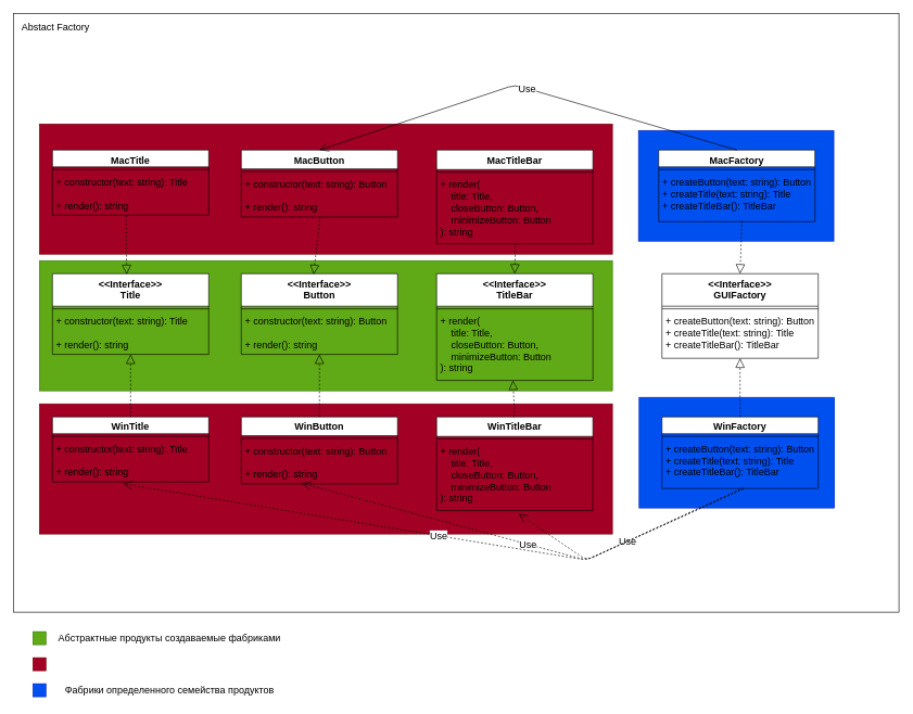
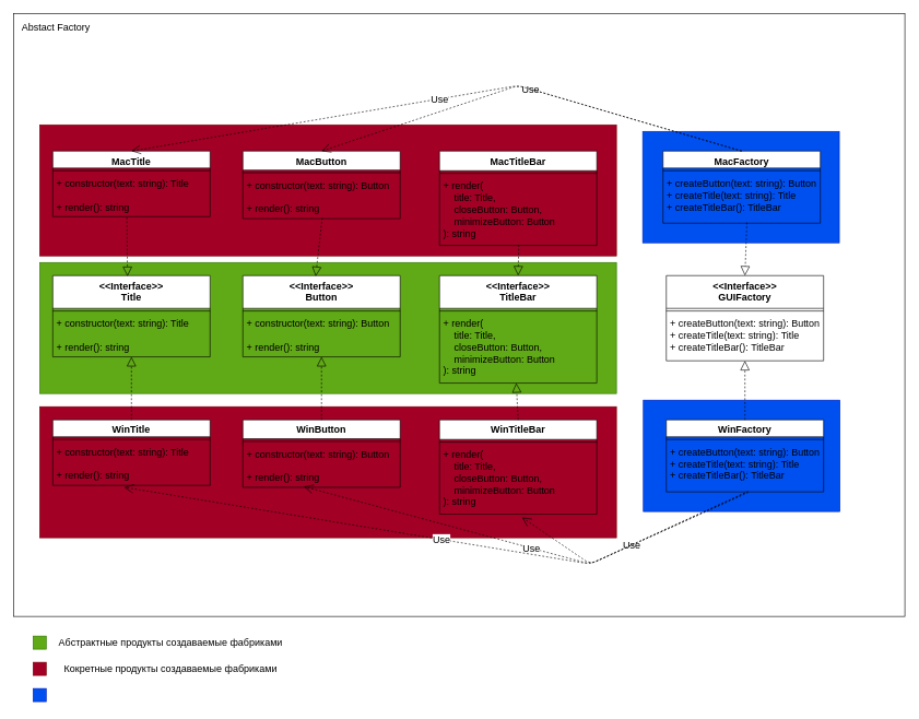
+ <mxCell id="54" value="Use" style="endArrow=open;endSize=12;dashed=1;html=1;fontSize=15;exitX=0.5;exitY=0;exitDx=0;exitDy=0;entryX=0.5;entryY=0;entryDx=0;entryDy=0;" edge="1" parent="1" source="12" target="29"><mxGeometry width="160" relative="1" as="geometry"><mxPoint x="1141" y="240" as="sourcePoint" /><mxPoint x="500" y="240" as="targetPoint" /><Array as="points"><mxPoint x="790" y="130" /></Array></mxGeometry></mxCell>
- <mxCell id="53" value="Use" style="endArrow=open;endSize=12;dashed=0;html=1;fontSize=15;exitX=0.5;exitY=0;exitDx=0;exitDy=0;entryX=0.5;entryY=0;entryDx=0;entryDy=0;" edge="1" parent="1" source="12" target="35"><mxGeometry width="160" relative="1" as="geometry"><mxPoint x="1141" y="240" as="sourcePoint" /><mxPoint x="800" y="240" as="targetPoint" /><Array as="points"><mxPoint x="790" y="130" /></Array></mxGeometry></mxCell>
+ <mxCell id="53" value="Use" style="endArrow=open;endSize=12;dashed=1;html=1;fontSize=15;exitX=0.5;exitY=0;exitDx=0;exitDy=0;entryX=0.5;entryY=0;entryDx=0;entryDy=0;" edge="1" parent="1" source="12" target="35"><mxGeometry width="160" relative="1" as="geometry"><mxPoint x="1141" y="240" as="sourcePoint" /><mxPoint x="800" y="240" as="targetPoint" /><Array as="points"><mxPoint x="790" y="130" /></Array></mxGeometry></mxCell>
+ <mxCell id="61" value="Кокретные продукты создаваемые фабриками" style="text;html=1;strokeColor=none;fillColor=none;align=center;verticalAlign=middle;whiteSpace=wrap;rounded=0;fontSize=15;" vertex="1" parent="1"><mxGeometry x="80" y="1005" width="360" height="30" as="geometry" /></mxCell>
- <mxCell id="63" value="Фабрики определенного семейства продуктов" style="text;html=1;strokeColor=none;fillColor=none;align=center;verticalAlign=middle;whiteSpace=wrap;rounded=0;fontSize=15;" vertex="1" parent="1"><mxGeometry x="80" y="1045" width="360" height="30" as="geometry" /></mxCell>
